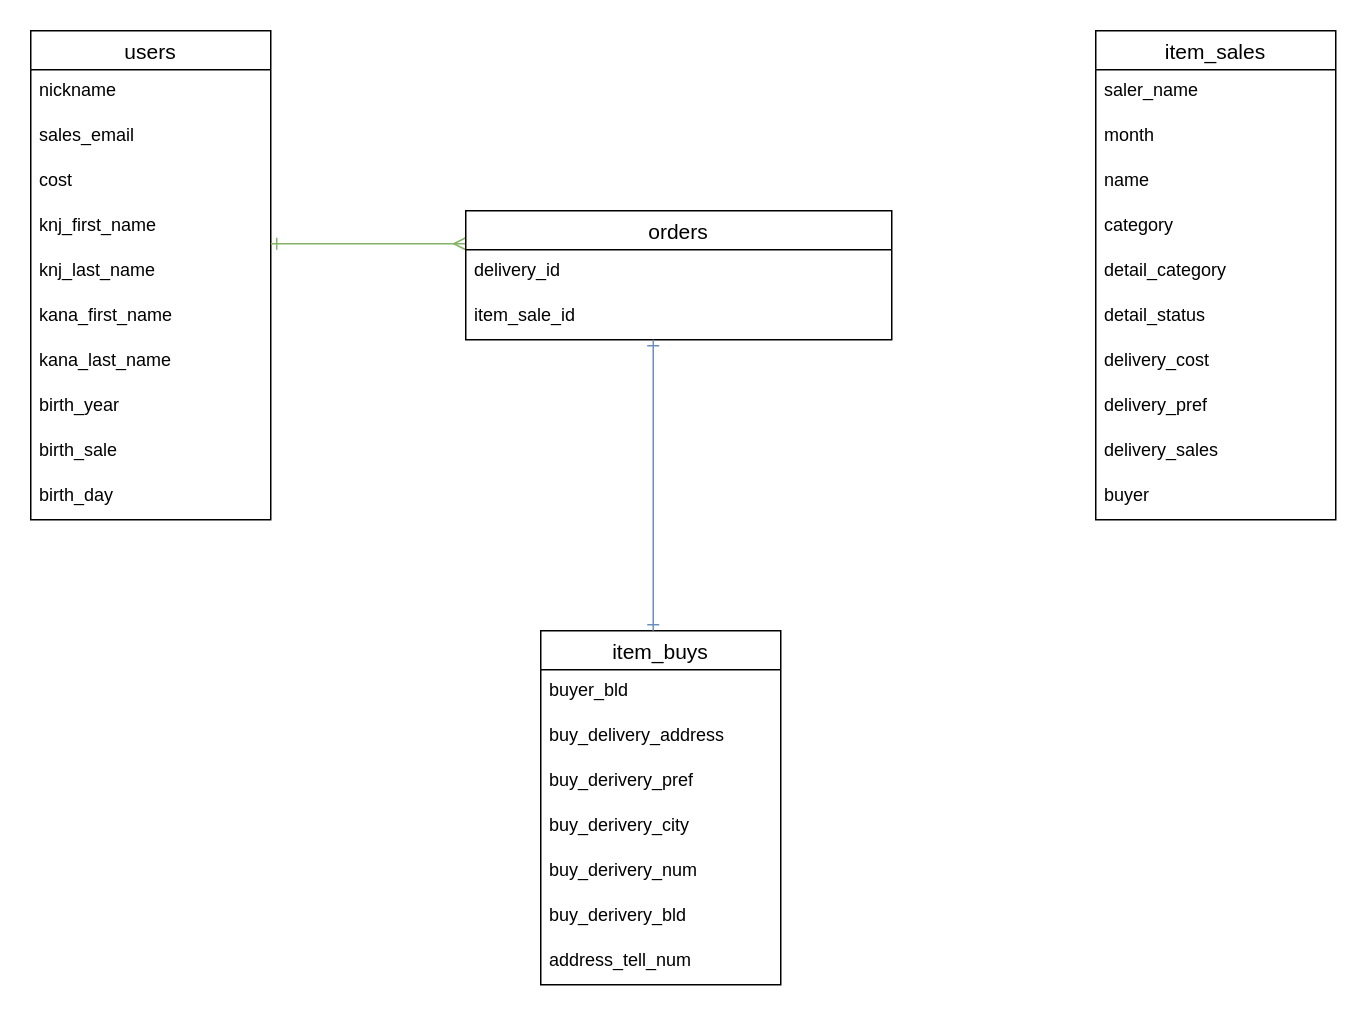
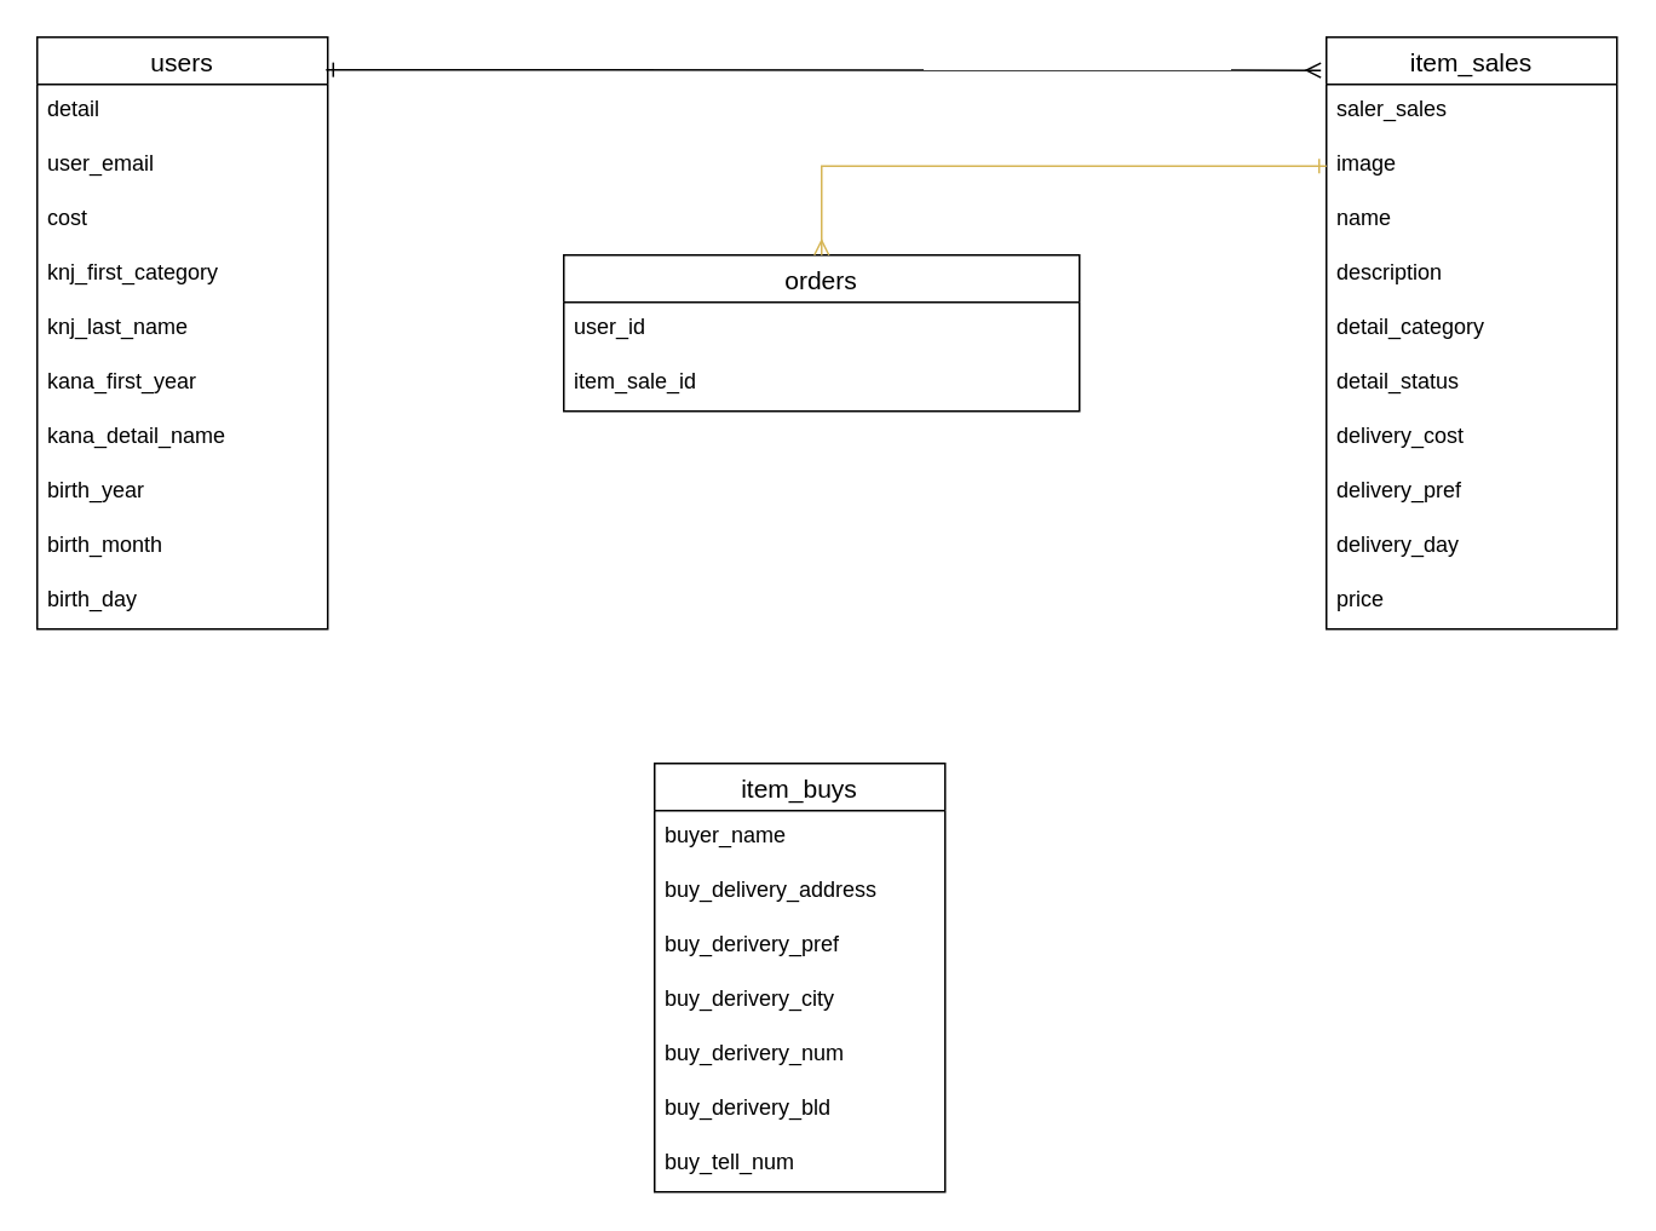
+ <mxCell id="13" style="edgeStyle=none;rounded=0;orthogonalLoop=1;jettySize=auto;html=1;endArrow=ERmany;endFill=0;entryX=-0.019;entryY=0.056;entryDx=0;entryDy=0;startArrow=ERone;startFill=0;exitX=0.994;exitY=0.055;exitDx=0;exitDy=0;exitPerimeter=0;entryPerimeter=0;" parent="1" source="2" target="14" edge="1"><mxGeometry relative="1" as="geometry"><mxPoint x="360" y="150" as="targetPoint" /><mxPoint x="250" y="61" as="sourcePoint" /></mxGeometry></mxCell>
- <mxCell id="3" value="nickname" style="text;strokeColor=none;fillColor=none;spacingLeft=4;spacingRight=4;overflow=hidden;rotatable=0;points=[[0,0.5],[1,0.5]];portConstraint=eastwest;fontSize=12;" parent="2" vertex="1"><mxGeometry y="26" width="160" height="30" as="geometry" /></mxCell>
+ <mxCell id="3" value="detail" style="text;strokeColor=none;fillColor=none;spacingLeft=4;spacingRight=4;overflow=hidden;rotatable=0;points=[[0,0.5],[1,0.5]];portConstraint=eastwest;fontSize=12;" parent="2" vertex="1"><mxGeometry y="26" width="160" height="30" as="geometry" /></mxCell>
- <mxCell id="15" value="saler_name" style="text;strokeColor=none;fillColor=none;spacingLeft=4;spacingRight=4;overflow=hidden;rotatable=0;points=[[0,0.5],[1,0.5]];portConstraint=eastwest;fontSize=12;" parent="14" vertex="1"><mxGeometry y="26" width="160" height="30" as="geometry" /></mxCell>
+ <mxCell id="15" value="saler_sales" style="text;strokeColor=none;fillColor=none;spacingLeft=4;spacingRight=4;overflow=hidden;rotatable=0;points=[[0,0.5],[1,0.5]];portConstraint=eastwest;fontSize=12;" parent="14" vertex="1"><mxGeometry y="26" width="160" height="30" as="geometry" /></mxCell>
- <mxCell id="4" value="sales_email" style="text;strokeColor=none;fillColor=none;spacingLeft=4;spacingRight=4;overflow=hidden;rotatable=0;points=[[0,0.5],[1,0.5]];portConstraint=eastwest;fontSize=12;" parent="2" vertex="1"><mxGeometry y="56" width="160" height="30" as="geometry" /></mxCell>
+ <mxCell id="4" value="user_email" style="text;strokeColor=none;fillColor=none;spacingLeft=4;spacingRight=4;overflow=hidden;rotatable=0;points=[[0,0.5],[1,0.5]];portConstraint=eastwest;fontSize=12;" parent="2" vertex="1"><mxGeometry y="56" width="160" height="30" as="geometry" /></mxCell>
- <mxCell id="16" value="month" style="text;strokeColor=none;fillColor=none;spacingLeft=4;spacingRight=4;overflow=hidden;rotatable=0;points=[[0,0.5],[1,0.5]];portConstraint=eastwest;fontSize=12;" parent="14" vertex="1"><mxGeometry y="56" width="160" height="30" as="geometry" /></mxCell>
+ <mxCell id="16" value="image" style="text;strokeColor=none;fillColor=none;spacingLeft=4;spacingRight=4;overflow=hidden;rotatable=0;points=[[0,0.5],[1,0.5]];portConstraint=eastwest;fontSize=12;" parent="14" vertex="1"><mxGeometry y="56" width="160" height="30" as="geometry" /></mxCell>
+ <mxCell id="37" style="edgeStyle=elbowEdgeStyle;rounded=0;orthogonalLoop=1;jettySize=auto;elbow=vertical;html=1;startArrow=ERone;startFill=0;endArrow=ERmany;endFill=0;fillColor=#fff2cc;strokeColor=#d6b656;" parent="1" source="14" target="34" edge="1"><mxGeometry relative="1" as="geometry"><mxPoint x="660" y="90" as="targetPoint" /><Array as="points"><mxPoint x="680" y="91" /><mxPoint x="590" y="111.5" /><mxPoint x="670" y="58.5" /></Array><mxPoint x="530" y="90.5" as="sourcePoint" /></mxGeometry></mxCell>
- <mxCell id="6" value="knj_first_name" style="text;strokeColor=none;fillColor=none;spacingLeft=4;spacingRight=4;overflow=hidden;rotatable=0;points=[[0,0.5],[1,0.5]];portConstraint=eastwest;fontSize=12;" parent="2" vertex="1"><mxGeometry y="116" width="160" height="30" as="geometry" /></mxCell>
+ <mxCell id="6" value="knj_first_category" style="text;strokeColor=none;fillColor=none;spacingLeft=4;spacingRight=4;overflow=hidden;rotatable=0;points=[[0,0.5],[1,0.5]];portConstraint=eastwest;fontSize=12;" parent="2" vertex="1"><mxGeometry y="116" width="160" height="30" as="geometry" /></mxCell>
- <mxCell id="18" value="category" style="text;strokeColor=none;fillColor=none;spacingLeft=4;spacingRight=4;overflow=hidden;rotatable=0;points=[[0,0.5],[1,0.5]];portConstraint=eastwest;fontSize=12;" parent="14" vertex="1"><mxGeometry y="116" width="160" height="30" as="geometry" /></mxCell>
+ <mxCell id="18" value="description" style="text;strokeColor=none;fillColor=none;spacingLeft=4;spacingRight=4;overflow=hidden;rotatable=0;points=[[0,0.5],[1,0.5]];portConstraint=eastwest;fontSize=12;" parent="14" vertex="1"><mxGeometry y="116" width="160" height="30" as="geometry" /></mxCell>
- <mxCell id="33" style="edgeStyle=elbowEdgeStyle;rounded=0;orthogonalLoop=1;jettySize=auto;elbow=vertical;html=1;startArrow=ERone;startFill=0;endArrow=ERmany;endFill=0;fillColor=#d5e8d4;strokeColor=#82b366;entryX=0;entryY=0.25;entryDx=0;entryDy=0;" parent="1" source="2" target="34" edge="1"><mxGeometry relative="1" as="geometry"><mxPoint x="280" y="183" as="targetPoint" /><Array as="points"><mxPoint x="240" y="162" /><mxPoint x="240" y="183" /><mxPoint x="320" y="130" /></Array></mxGeometry></mxCell>
- <mxCell id="35" value="delivery_id" style="text;strokeColor=none;fillColor=none;spacingLeft=4;spacingRight=4;overflow=hidden;rotatable=0;points=[[0,0.5],[1,0.5]];portConstraint=eastwest;fontSize=12;" parent="34" vertex="1"><mxGeometry y="26" width="284" height="30" as="geometry" /></mxCell>
+ <mxCell id="35" value="user_id" style="text;strokeColor=none;fillColor=none;spacingLeft=4;spacingRight=4;overflow=hidden;rotatable=0;points=[[0,0.5],[1,0.5]];portConstraint=eastwest;fontSize=12;" parent="34" vertex="1"><mxGeometry y="26" width="284" height="30" as="geometry" /></mxCell>
- <mxCell id="8" value="kana_first_name" style="text;strokeColor=none;fillColor=none;spacingLeft=4;spacingRight=4;overflow=hidden;rotatable=0;points=[[0,0.5],[1,0.5]];portConstraint=eastwest;fontSize=12;" parent="2" vertex="1"><mxGeometry y="176" width="160" height="30" as="geometry" /></mxCell>
+ <mxCell id="8" value="kana_first_year" style="text;strokeColor=none;fillColor=none;spacingLeft=4;spacingRight=4;overflow=hidden;rotatable=0;points=[[0,0.5],[1,0.5]];portConstraint=eastwest;fontSize=12;" parent="2" vertex="1"><mxGeometry y="176" width="160" height="30" as="geometry" /></mxCell>
- <mxCell id="9" value="kana_last_name" style="text;strokeColor=none;fillColor=none;spacingLeft=4;spacingRight=4;overflow=hidden;rotatable=0;points=[[0,0.5],[1,0.5]];portConstraint=eastwest;fontSize=12;" parent="2" vertex="1"><mxGeometry y="206" width="160" height="30" as="geometry" /></mxCell>
+ <mxCell id="9" value="kana_detail_name" style="text;strokeColor=none;fillColor=none;spacingLeft=4;spacingRight=4;overflow=hidden;rotatable=0;points=[[0,0.5],[1,0.5]];portConstraint=eastwest;fontSize=12;" parent="2" vertex="1"><mxGeometry y="206" width="160" height="30" as="geometry" /></mxCell>
- <mxCell id="11" value="birth_sale" style="text;strokeColor=none;fillColor=none;spacingLeft=4;spacingRight=4;overflow=hidden;rotatable=0;points=[[0,0.5],[1,0.5]];portConstraint=eastwest;fontSize=12;" parent="2" vertex="1"><mxGeometry y="266" width="160" height="30" as="geometry" /></mxCell>
+ <mxCell id="11" value="birth_month" style="text;strokeColor=none;fillColor=none;spacingLeft=4;spacingRight=4;overflow=hidden;rotatable=0;points=[[0,0.5],[1,0.5]];portConstraint=eastwest;fontSize=12;" parent="2" vertex="1"><mxGeometry y="266" width="160" height="30" as="geometry" /></mxCell>
- <mxCell id="23" value="delivery_sales" style="text;strokeColor=none;fillColor=none;spacingLeft=4;spacingRight=4;overflow=hidden;rotatable=0;points=[[0,0.5],[1,0.5]];portConstraint=eastwest;fontSize=12;" parent="14" vertex="1"><mxGeometry y="266" width="160" height="30" as="geometry" /></mxCell>
+ <mxCell id="23" value="delivery_day" style="text;strokeColor=none;fillColor=none;spacingLeft=4;spacingRight=4;overflow=hidden;rotatable=0;points=[[0,0.5],[1,0.5]];portConstraint=eastwest;fontSize=12;" parent="14" vertex="1"><mxGeometry y="266" width="160" height="30" as="geometry" /></mxCell>
- <mxCell id="38" style="edgeStyle=elbowEdgeStyle;rounded=0;orthogonalLoop=1;jettySize=auto;elbow=vertical;html=1;startArrow=ERone;startFill=0;endArrow=ERone;endFill=0;fillColor=#dae8fc;strokeColor=#6c8ebf;" parent="1" source="34" target="25" edge="1"><mxGeometry relative="1" as="geometry"><mxPoint x="505" y="350" as="targetPoint" /><Array as="points"><mxPoint x="435" y="350.5" /><mxPoint x="435" y="371.5" /><mxPoint x="515" y="318.5" /></Array><mxPoint x="375" y="350.5" as="sourcePoint" /></mxGeometry></mxCell>
- <mxCell id="24" value="buyer" style="text;strokeColor=none;fillColor=none;spacingLeft=4;spacingRight=4;overflow=hidden;rotatable=0;points=[[0,0.5],[1,0.5]];portConstraint=eastwest;fontSize=12;" parent="14" vertex="1"><mxGeometry y="296" width="160" height="30" as="geometry" /></mxCell>
+ <mxCell id="24" value="price" style="text;strokeColor=none;fillColor=none;spacingLeft=4;spacingRight=4;overflow=hidden;rotatable=0;points=[[0,0.5],[1,0.5]];portConstraint=eastwest;fontSize=12;" parent="14" vertex="1"><mxGeometry y="296" width="160" height="30" as="geometry" /></mxCell>
- <mxCell id="26" value="buyer_bld" style="text;strokeColor=none;fillColor=none;spacingLeft=4;spacingRight=4;overflow=hidden;rotatable=0;points=[[0,0.5],[1,0.5]];portConstraint=eastwest;fontSize=12;" parent="25" vertex="1"><mxGeometry y="26" width="160" height="30" as="geometry" /></mxCell>
+ <mxCell id="26" value="buyer_name" style="text;strokeColor=none;fillColor=none;spacingLeft=4;spacingRight=4;overflow=hidden;rotatable=0;points=[[0,0.5],[1,0.5]];portConstraint=eastwest;fontSize=12;" parent="25" vertex="1"><mxGeometry y="26" width="160" height="30" as="geometry" /></mxCell>
- <mxCell id="32" value="address_tell_num" style="text;strokeColor=none;fillColor=none;spacingLeft=4;spacingRight=4;overflow=hidden;rotatable=0;points=[[0,0.5],[1,0.5]];portConstraint=eastwest;fontSize=12;" parent="25" vertex="1"><mxGeometry y="206" width="160" height="30" as="geometry" /></mxCell>
+ <mxCell id="32" value="buy_tell_num" style="text;strokeColor=none;fillColor=none;spacingLeft=4;spacingRight=4;overflow=hidden;rotatable=0;points=[[0,0.5],[1,0.5]];portConstraint=eastwest;fontSize=12;" parent="25" vertex="1"><mxGeometry y="206" width="160" height="30" as="geometry" /></mxCell>
